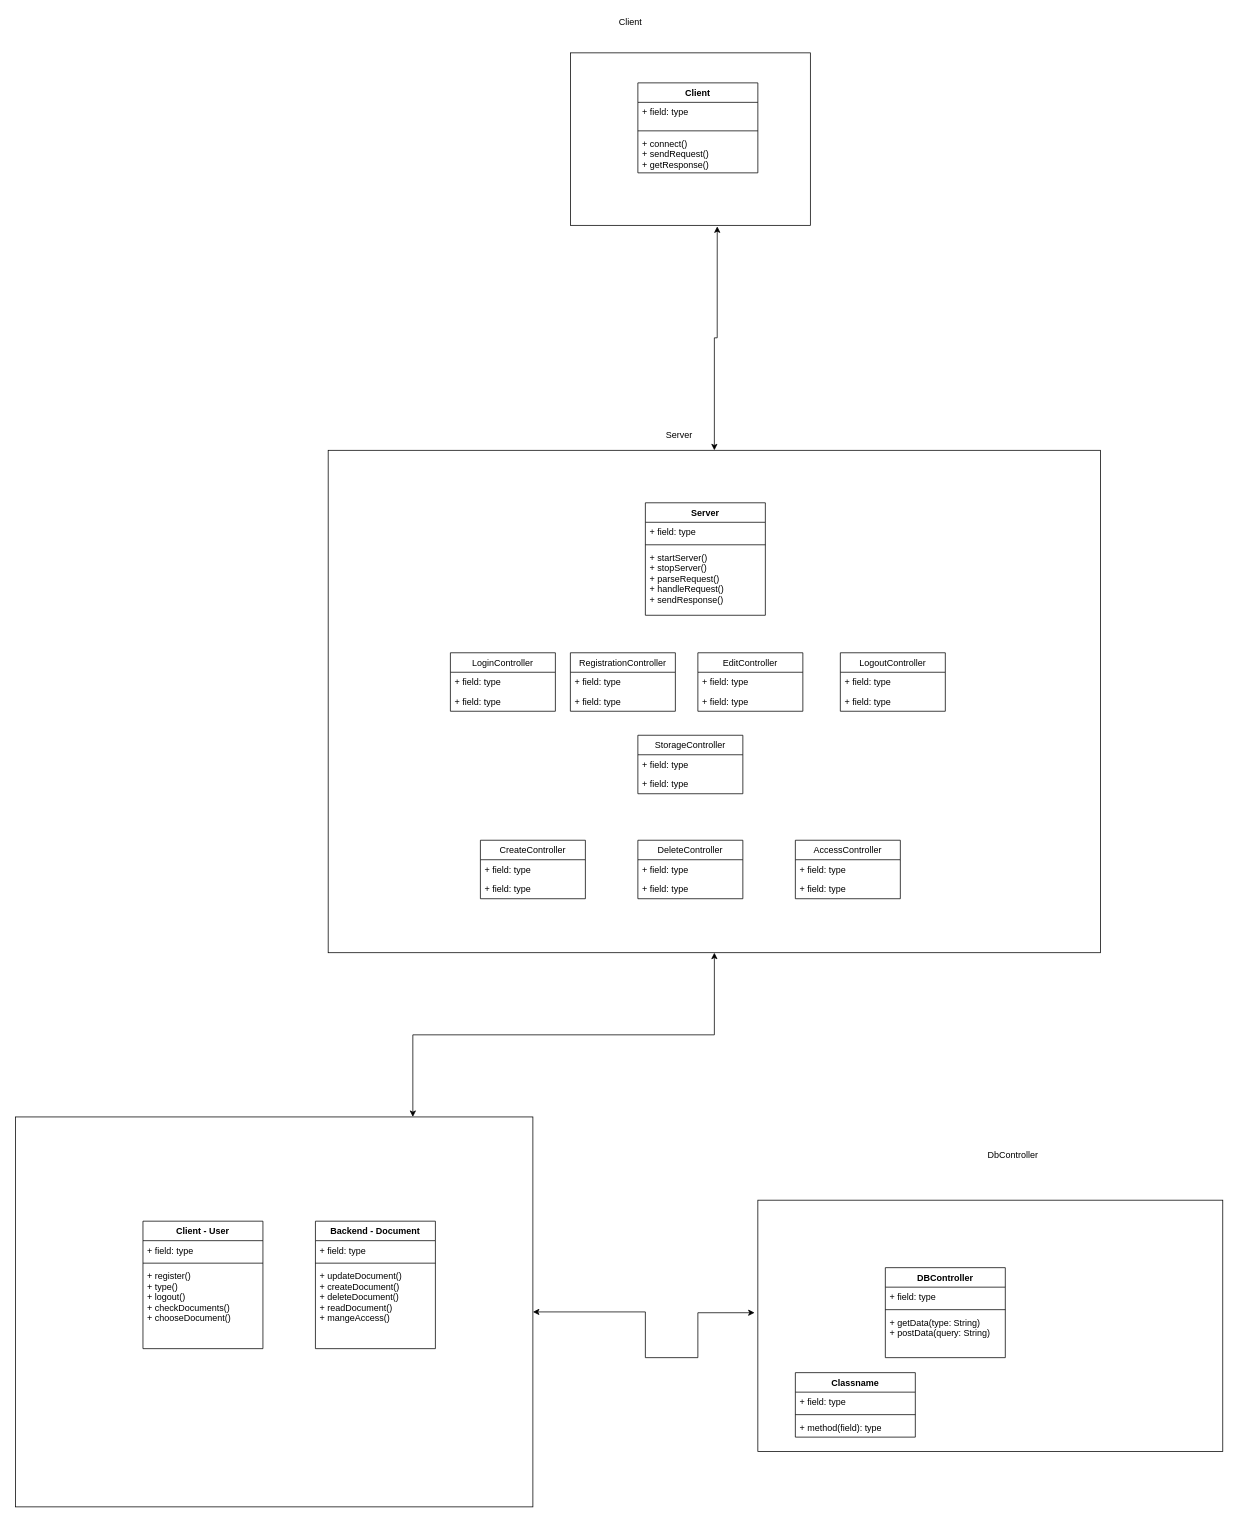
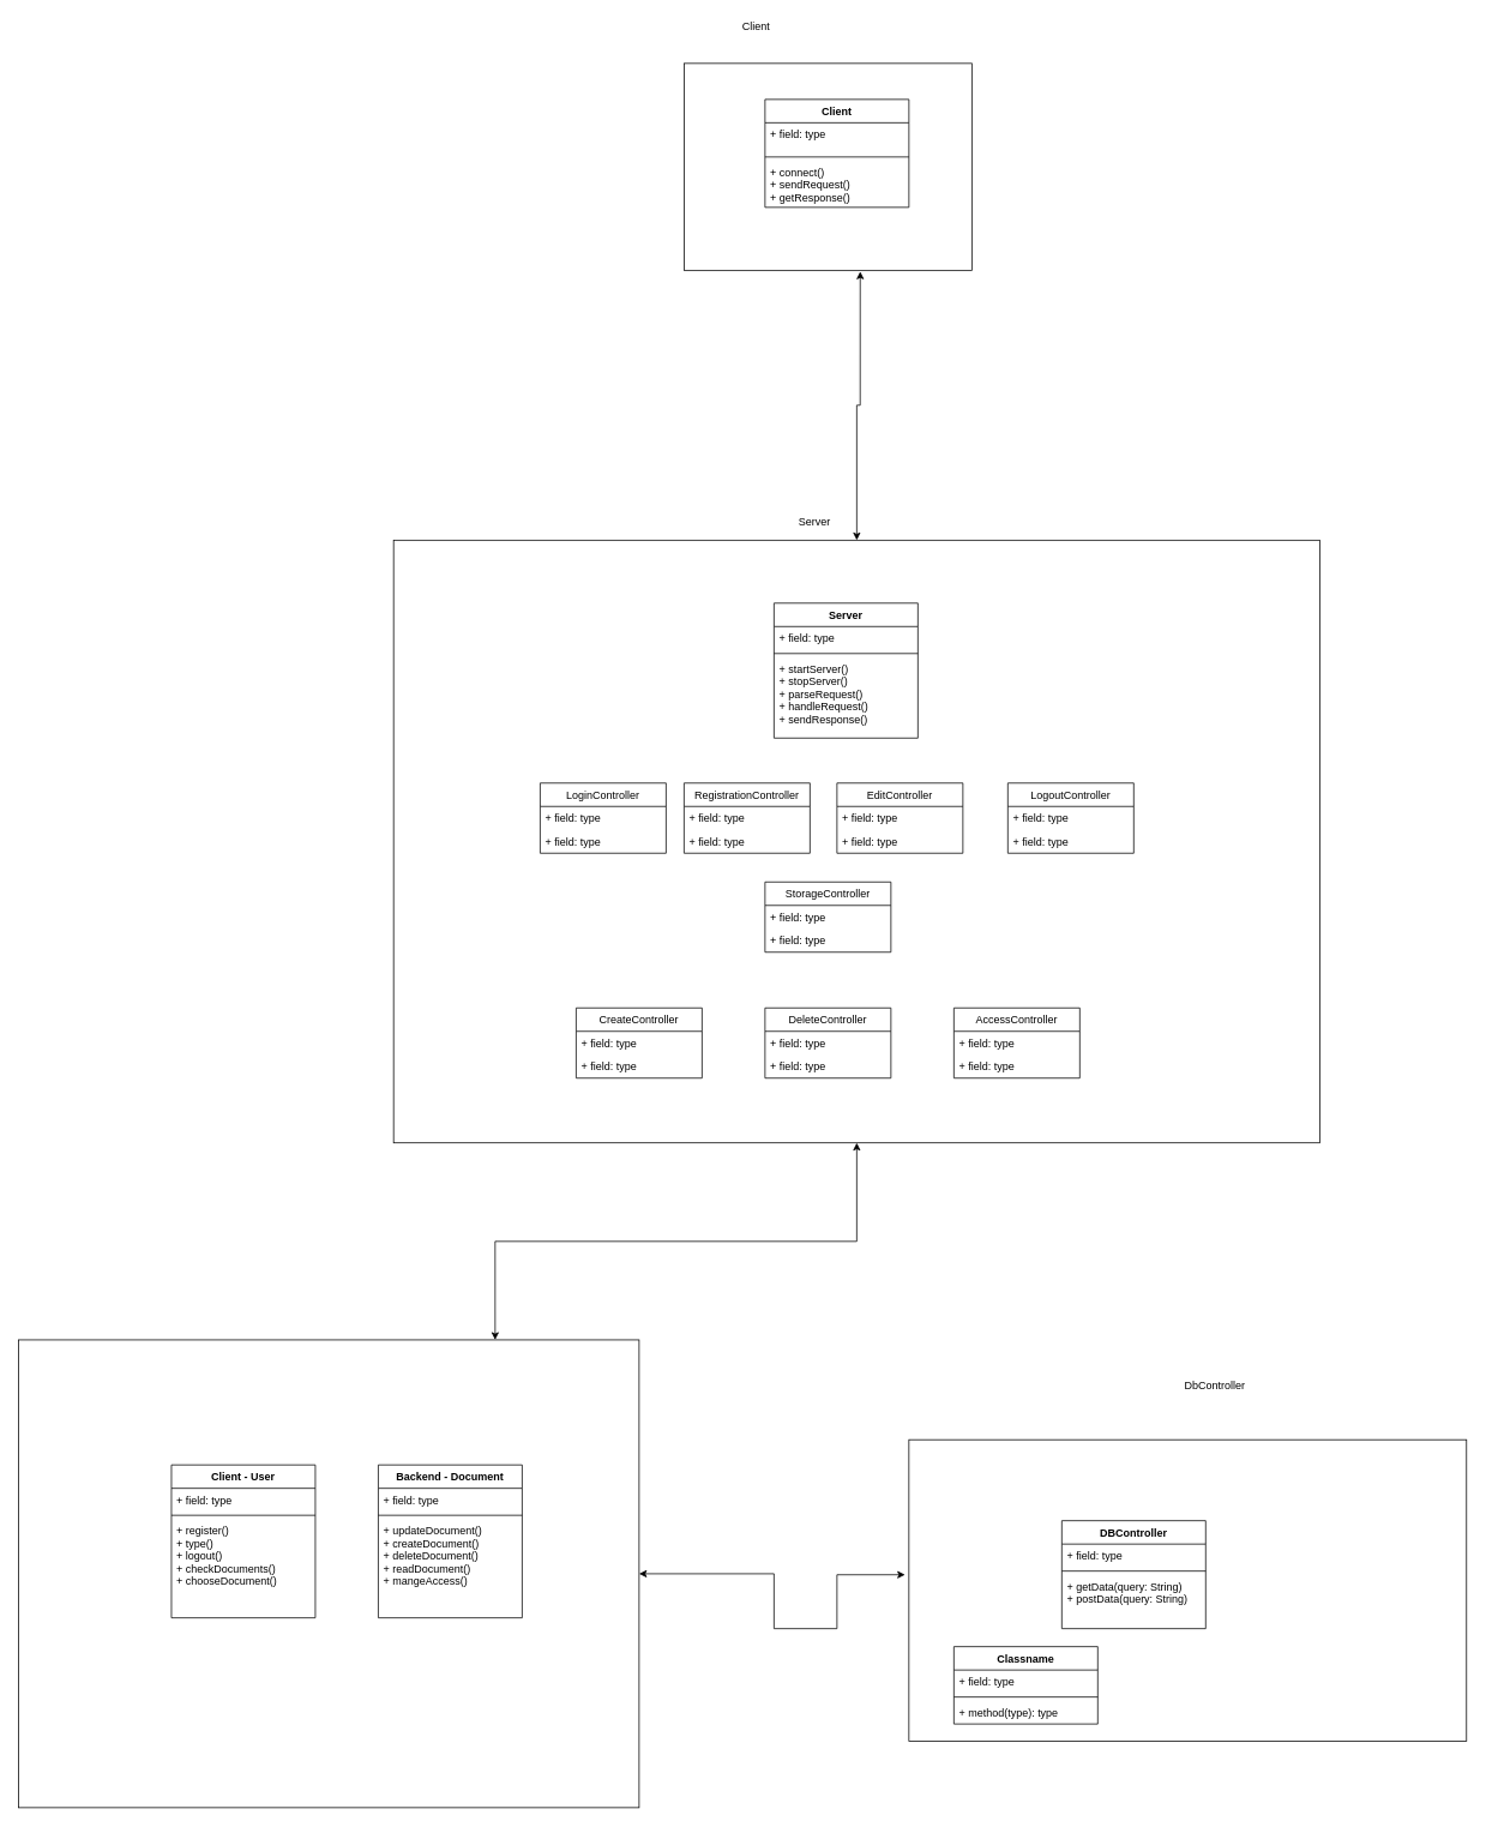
- <mxCell id="44" value="+ getData(type: String)&#10;+ postData(query: String)&#10;" style="text;strokeColor=none;fillColor=none;align=left;verticalAlign=top;spacingLeft=4;spacingRight=4;overflow=hidden;rotatable=0;points=[[0,0.5],[1,0.5]];portConstraint=eastwest;" parent="41" vertex="1"><mxGeometry y="60" width="160" height="60" as="geometry" /></mxCell>
+ <mxCell id="44" value="+ getData(query: String)&#10;+ postData(query: String)&#10;" style="text;strokeColor=none;fillColor=none;align=left;verticalAlign=top;spacingLeft=4;spacingRight=4;overflow=hidden;rotatable=0;points=[[0,0.5],[1,0.5]];portConstraint=eastwest;" parent="41" vertex="1"><mxGeometry y="60" width="160" height="60" as="geometry" /></mxCell>
- <mxCell id="59" value="+ method(field): type" style="text;strokeColor=none;fillColor=none;align=left;verticalAlign=top;spacingLeft=4;spacingRight=4;overflow=hidden;rotatable=0;points=[[0,0.5],[1,0.5]];portConstraint=eastwest;" parent="56" vertex="1"><mxGeometry y="60" width="160" height="26" as="geometry" /></mxCell>
+ <mxCell id="59" value="+ method(type): type" style="text;strokeColor=none;fillColor=none;align=left;verticalAlign=top;spacingLeft=4;spacingRight=4;overflow=hidden;rotatable=0;points=[[0,0.5],[1,0.5]];portConstraint=eastwest;" parent="56" vertex="1"><mxGeometry y="60" width="160" height="26" as="geometry" /></mxCell>
